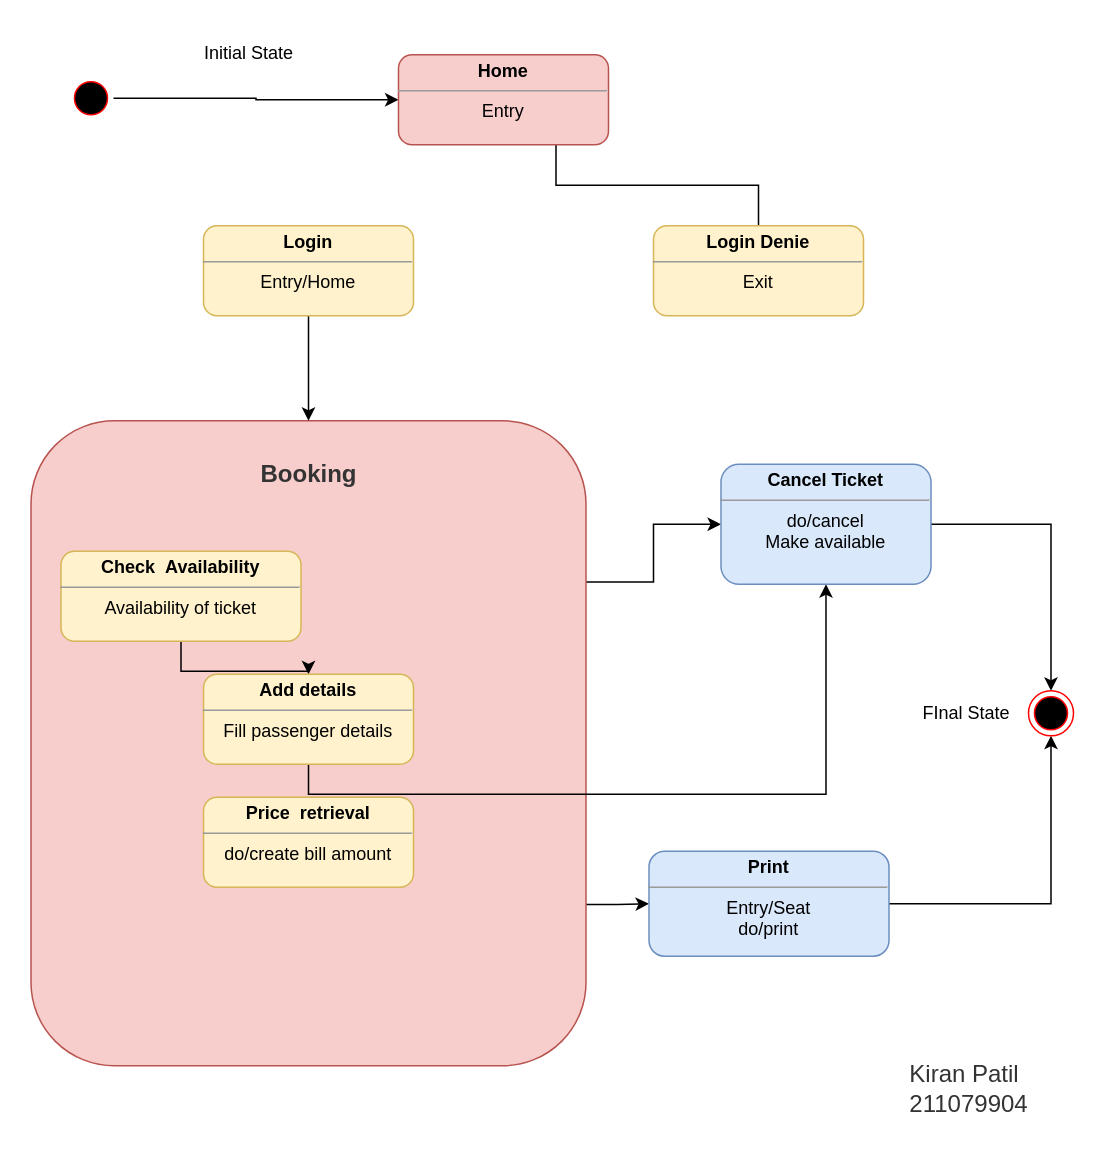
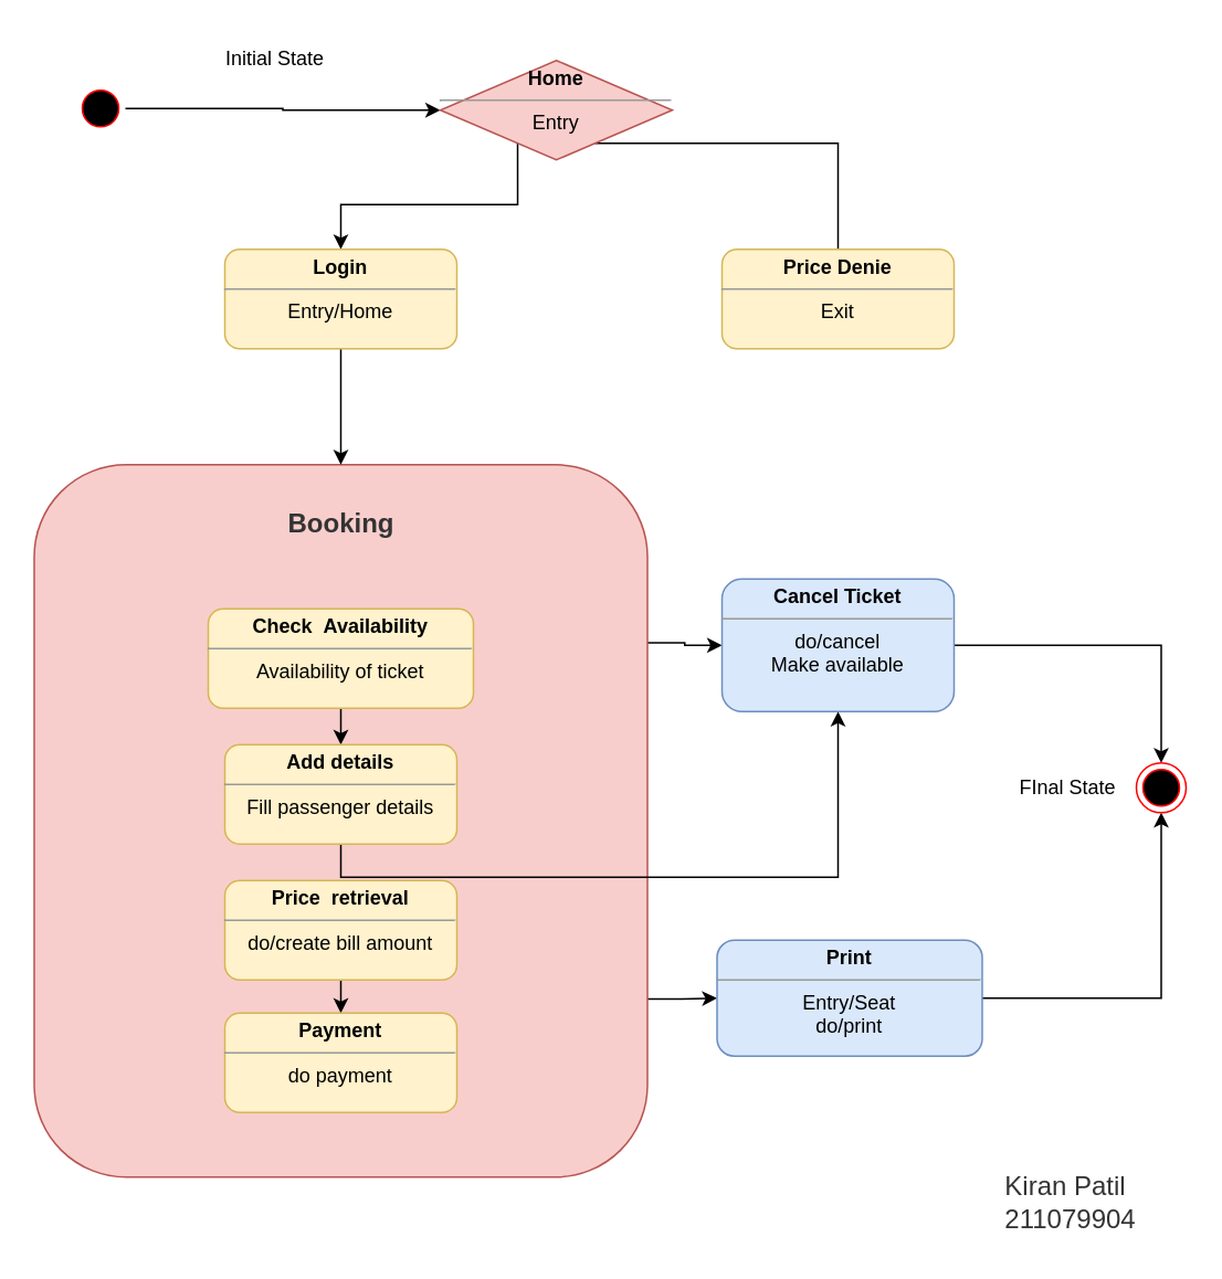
- <mxCell id="9" value="&lt;p style=&quot;margin:0px;margin-top:4px;text-align:center;&quot;&gt;&lt;b&gt;Home&lt;/b&gt;&lt;/p&gt;&lt;hr size=&quot;1&quot;&gt;&lt;div style=&quot;text-align: center; height: 2px;&quot;&gt;Entry&lt;/div&gt;" style="verticalAlign=top;align=left;overflow=fill;fontSize=12;fontFamily=Helvetica;html=1;rounded=1;fillColor=#f8cecc;strokeColor=#b85450;" vertex="1" parent="1"><mxGeometry x="265" y="36" width="140" height="60" as="geometry" /></mxCell>
+ <mxCell id="9" value="&lt;p style=&quot;margin:0px;margin-top:4px;text-align:center;&quot;&gt;&lt;b&gt;Home&lt;/b&gt;&lt;/p&gt;&lt;hr size=&quot;1&quot;&gt;&lt;div style=&quot;text-align: center; height: 2px;&quot;&gt;Entry&lt;/div&gt;" style="rhombus;verticalAlign=top;align=left;overflow=fill;fontSize=12;fontFamily=Helvetica;html=1;fillColor=#f8cecc;strokeColor=#b85450;" vertex="1" parent="1"><mxGeometry x="265" y="36" width="140" height="60" as="geometry" /></mxCell>
+ <mxCell id="7" style="edgeStyle=orthogonalEdgeStyle;rounded=0;orthogonalLoop=1;jettySize=auto;html=1;exitX=0.25;exitY=1;exitDx=0;exitDy=0;entryX=0.5;entryY=0;entryDx=0;entryDy=0;" edge="1" parent="1" source="9" target="12"><mxGeometry relative="1" as="geometry" /></mxCell>
- <mxCell id="10" value="&lt;p style=&quot;margin:0px;margin-top:4px;text-align:center;&quot;&gt;&lt;b&gt;Login Denie&lt;/b&gt;&lt;/p&gt;&lt;hr size=&quot;1&quot;&gt;&lt;div style=&quot;text-align: center; height: 2px;&quot;&gt;Exit&lt;/div&gt;" style="verticalAlign=top;align=left;overflow=fill;fontSize=12;fontFamily=Helvetica;html=1;rounded=1;fillColor=#fff2cc;strokeColor=#d6b656;" vertex="1" parent="1"><mxGeometry x="435" y="150" width="140" height="60" as="geometry" /></mxCell>
+ <mxCell id="10" value="&lt;p style=&quot;margin:0px;margin-top:4px;text-align:center;&quot;&gt;&lt;b&gt;Price Denie&lt;/b&gt;&lt;/p&gt;&lt;hr size=&quot;1&quot;&gt;&lt;div style=&quot;text-align: center; height: 2px;&quot;&gt;Exit&lt;/div&gt;" style="verticalAlign=top;align=left;overflow=fill;fontSize=12;fontFamily=Helvetica;html=1;rounded=1;fillColor=#fff2cc;strokeColor=#d6b656;" vertex="1" parent="1"><mxGeometry x="435" y="150" width="140" height="60" as="geometry" /></mxCell>
- <mxCell id="21" value="&lt;p style=&quot;margin:0px;margin-top:4px;text-align:center;&quot;&gt;&lt;b&gt;Cancel Ticket&lt;/b&gt;&lt;/p&gt;&lt;hr size=&quot;1&quot;&gt;&lt;div style=&quot;text-align: center; height: 2px;&quot;&gt;do/cancel&lt;/div&gt;&lt;div style=&quot;text-align: center; height: 2px;&quot;&gt;&lt;br&gt;&lt;/div&gt;&lt;div style=&quot;text-align: center; height: 2px;&quot;&gt;&lt;br&gt;&lt;/div&gt;&lt;div style=&quot;text-align: center; height: 2px;&quot;&gt;&lt;br&gt;&lt;/div&gt;&lt;div style=&quot;text-align: center; height: 2px;&quot;&gt;&lt;br&gt;&lt;/div&gt;&lt;div style=&quot;text-align: center; height: 2px;&quot;&gt;&lt;br&gt;&lt;/div&gt;&lt;div style=&quot;text-align: center; height: 2px;&quot;&gt;&lt;br&gt;&lt;/div&gt;&lt;div style=&quot;text-align: center; height: 2px;&quot;&gt;Make available&lt;/div&gt;" style="verticalAlign=top;align=left;overflow=fill;fontSize=12;fontFamily=Helvetica;html=1;rounded=1;fillColor=#dae8fc;strokeColor=#6c8ebf;" vertex="1" parent="1"><mxGeometry x="480" y="309" width="140" height="80" as="geometry" /></mxCell>
+ <mxCell id="21" value="&lt;p style=&quot;margin:0px;margin-top:4px;text-align:center;&quot;&gt;&lt;b&gt;Cancel Ticket&lt;/b&gt;&lt;/p&gt;&lt;hr size=&quot;1&quot;&gt;&lt;div style=&quot;text-align: center; height: 2px;&quot;&gt;do/cancel&lt;/div&gt;&lt;div style=&quot;text-align: center; height: 2px;&quot;&gt;&lt;br&gt;&lt;/div&gt;&lt;div style=&quot;text-align: center; height: 2px;&quot;&gt;&lt;br&gt;&lt;/div&gt;&lt;div style=&quot;text-align: center; height: 2px;&quot;&gt;&lt;br&gt;&lt;/div&gt;&lt;div style=&quot;text-align: center; height: 2px;&quot;&gt;&lt;br&gt;&lt;/div&gt;&lt;div style=&quot;text-align: center; height: 2px;&quot;&gt;&lt;br&gt;&lt;/div&gt;&lt;div style=&quot;text-align: center; height: 2px;&quot;&gt;&lt;br&gt;&lt;/div&gt;&lt;div style=&quot;text-align: center; height: 2px;&quot;&gt;Make available&lt;/div&gt;" style="verticalAlign=top;align=left;overflow=fill;fontSize=12;fontFamily=Helvetica;html=1;rounded=1;fillColor=#dae8fc;strokeColor=#6c8ebf;" vertex="1" parent="1"><mxGeometry x="435" y="349" width="140" height="80" as="geometry" /></mxCell>
- <mxCell id="14" value="&lt;p style=&quot;margin:0px;margin-top:4px;text-align:center;&quot;&gt;&lt;b&gt;Check&amp;nbsp;&amp;nbsp;&lt;/b&gt;&lt;b style=&quot;background-color: initial;&quot;&gt;Availability&lt;/b&gt;&lt;/p&gt;&lt;hr size=&quot;1&quot;&gt;&lt;div style=&quot;text-align: center; height: 2px;&quot;&gt;Availability of ticket&lt;/div&gt;" style="verticalAlign=top;align=left;overflow=fill;fontSize=12;fontFamily=Helvetica;html=1;rounded=1;fillColor=#fff2cc;strokeColor=#d6b656;" vertex="1" parent="1"><mxGeometry x="40" y="367" width="160" height="60" as="geometry" /></mxCell>
+ <mxCell id="14" value="&lt;p style=&quot;margin:0px;margin-top:4px;text-align:center;&quot;&gt;&lt;b&gt;Check&amp;nbsp;&amp;nbsp;&lt;/b&gt;&lt;b style=&quot;background-color: initial;&quot;&gt;Availability&lt;/b&gt;&lt;/p&gt;&lt;hr size=&quot;1&quot;&gt;&lt;div style=&quot;text-align: center; height: 2px;&quot;&gt;Availability of ticket&lt;/div&gt;" style="verticalAlign=top;align=left;overflow=fill;fontSize=12;fontFamily=Helvetica;html=1;rounded=1;fillColor=#fff2cc;strokeColor=#d6b656;" vertex="1" parent="1"><mxGeometry x="125" y="367" width="160" height="60" as="geometry" /></mxCell>
+ <mxCell id="17" style="edgeStyle=orthogonalEdgeStyle;rounded=0;orthogonalLoop=1;jettySize=auto;html=1;exitX=0.5;exitY=1;exitDx=0;exitDy=0;entryX=0.5;entryY=0;entryDx=0;entryDy=0;fontSize=16;fontColor=#333333;" edge="1" parent="1" source="18" target="19"><mxGeometry relative="1" as="geometry" /></mxCell>
+ <mxCell id="19" value="&lt;p style=&quot;margin:0px;margin-top:4px;text-align:center;&quot;&gt;&lt;b&gt;Payment&lt;/b&gt;&lt;/p&gt;&lt;hr size=&quot;1&quot;&gt;&lt;div style=&quot;text-align: center; height: 2px;&quot;&gt;do payment&lt;/div&gt;" style="verticalAlign=top;align=left;overflow=fill;fontSize=12;fontFamily=Helvetica;html=1;rounded=1;fillColor=#fff2cc;strokeColor=#d6b656;" vertex="1" parent="1"><mxGeometry x="135" y="611" width="140" height="60" as="geometry" /></mxCell>
